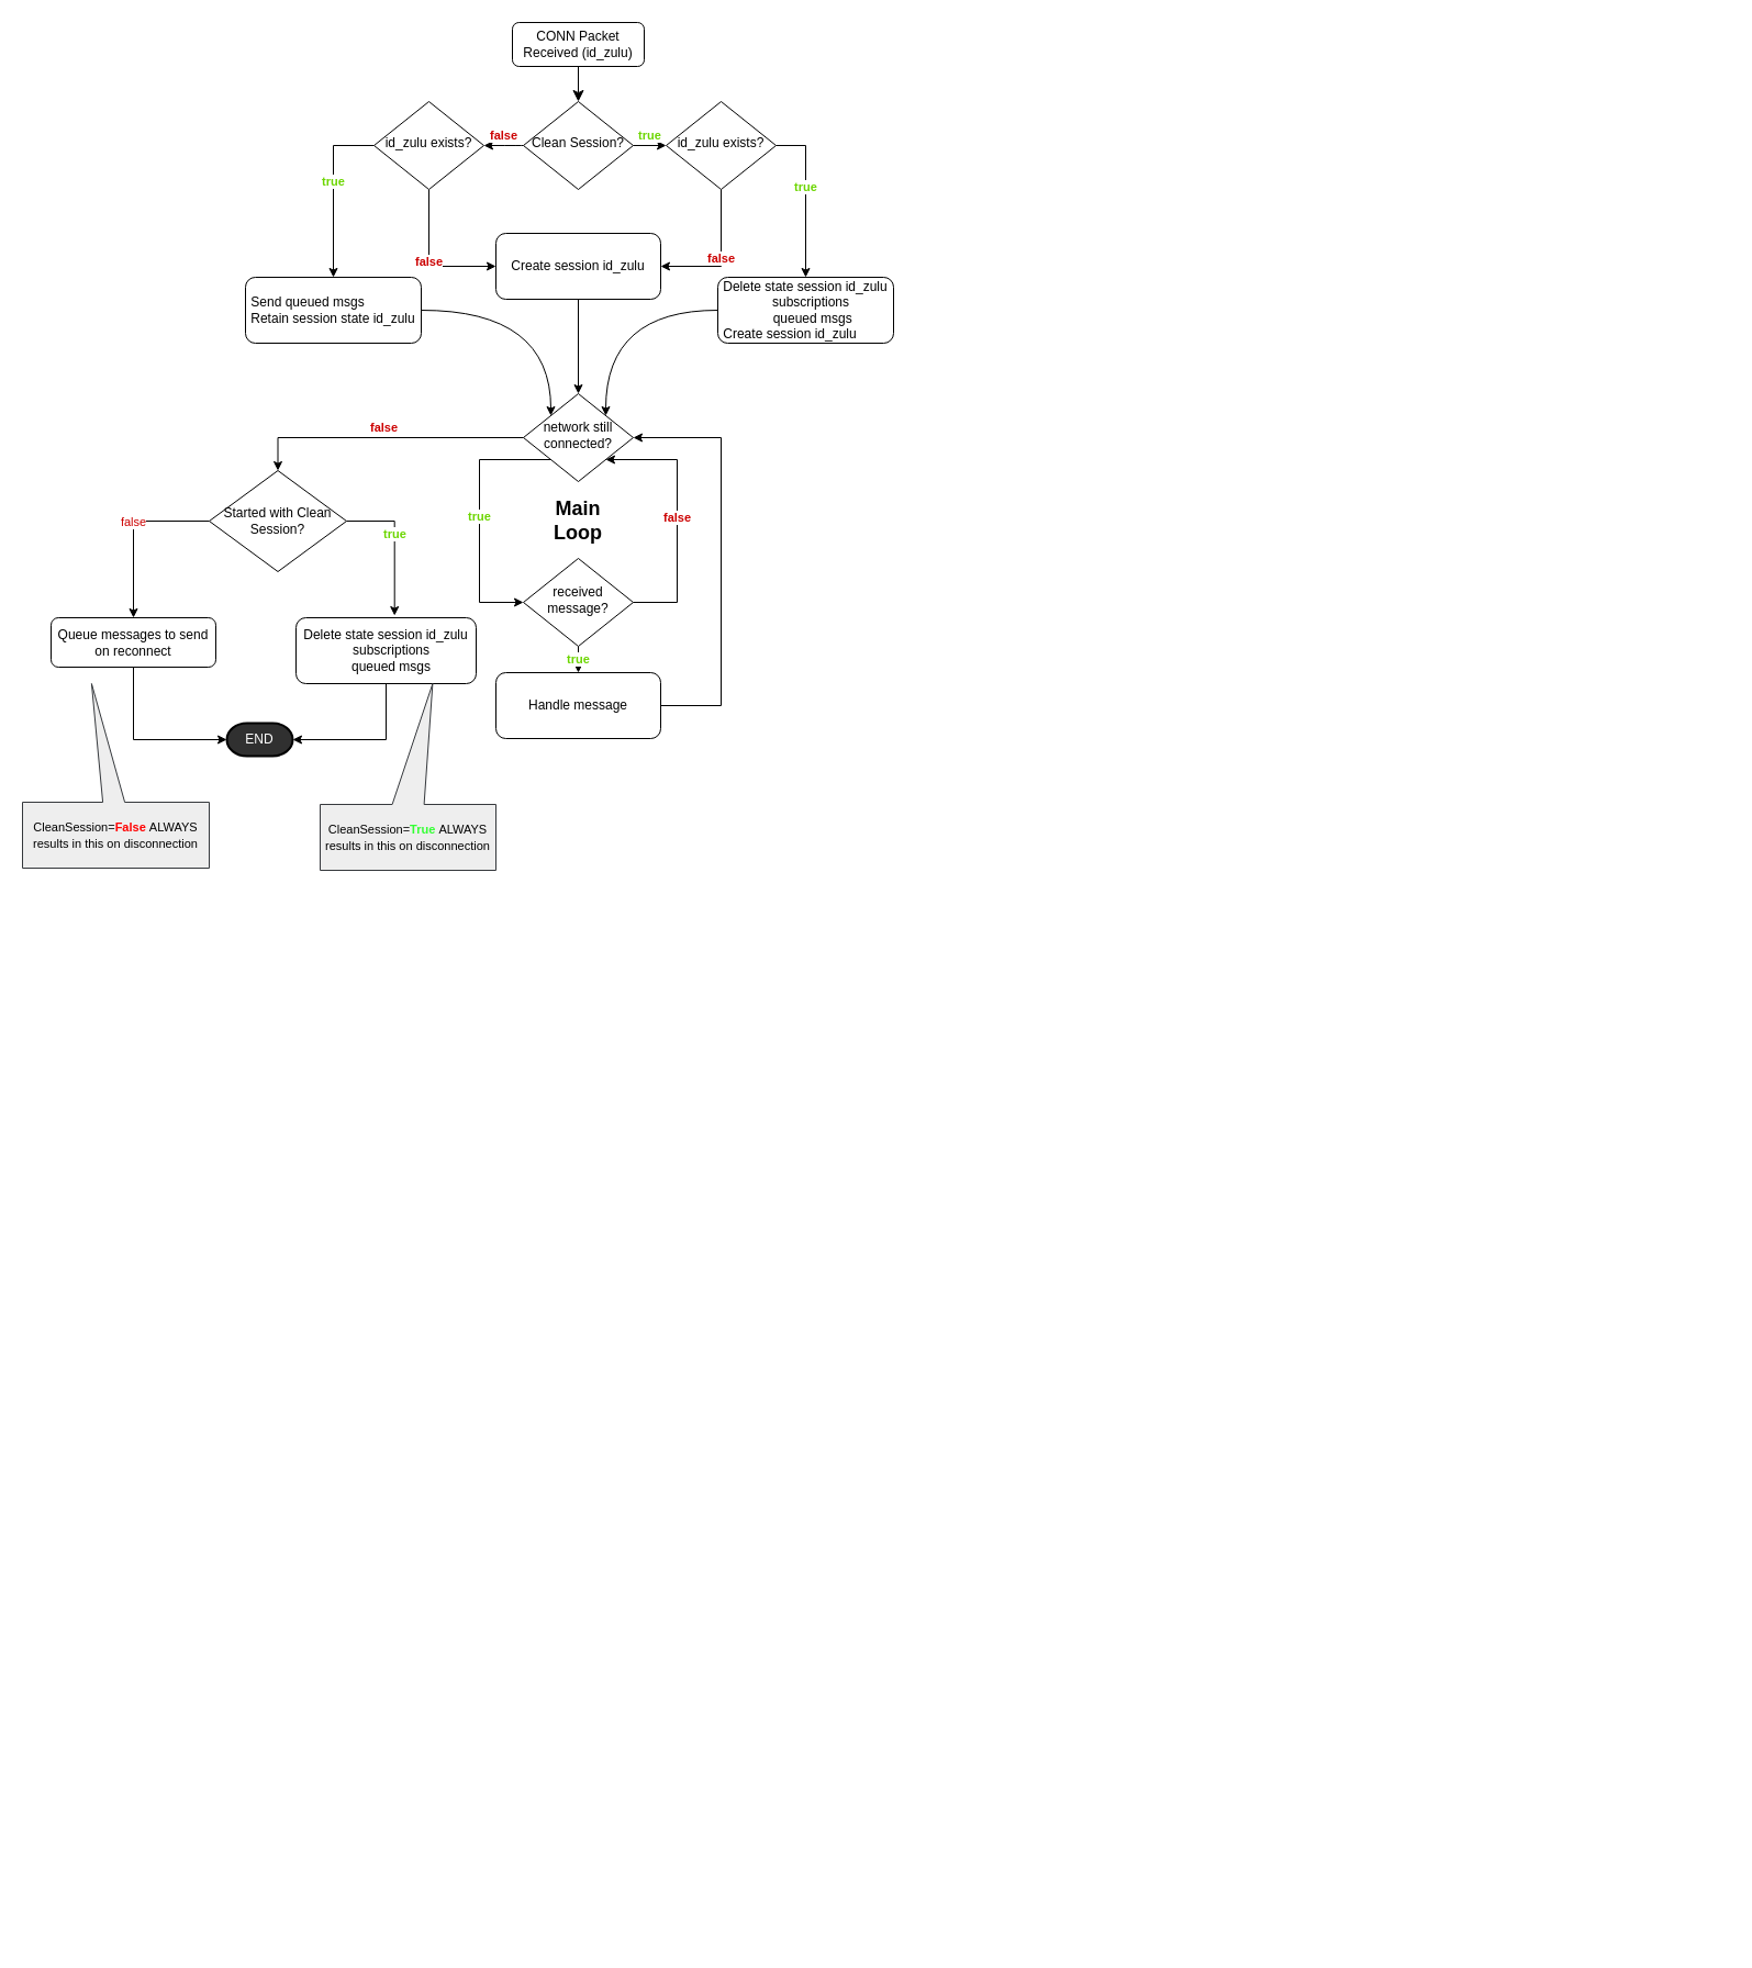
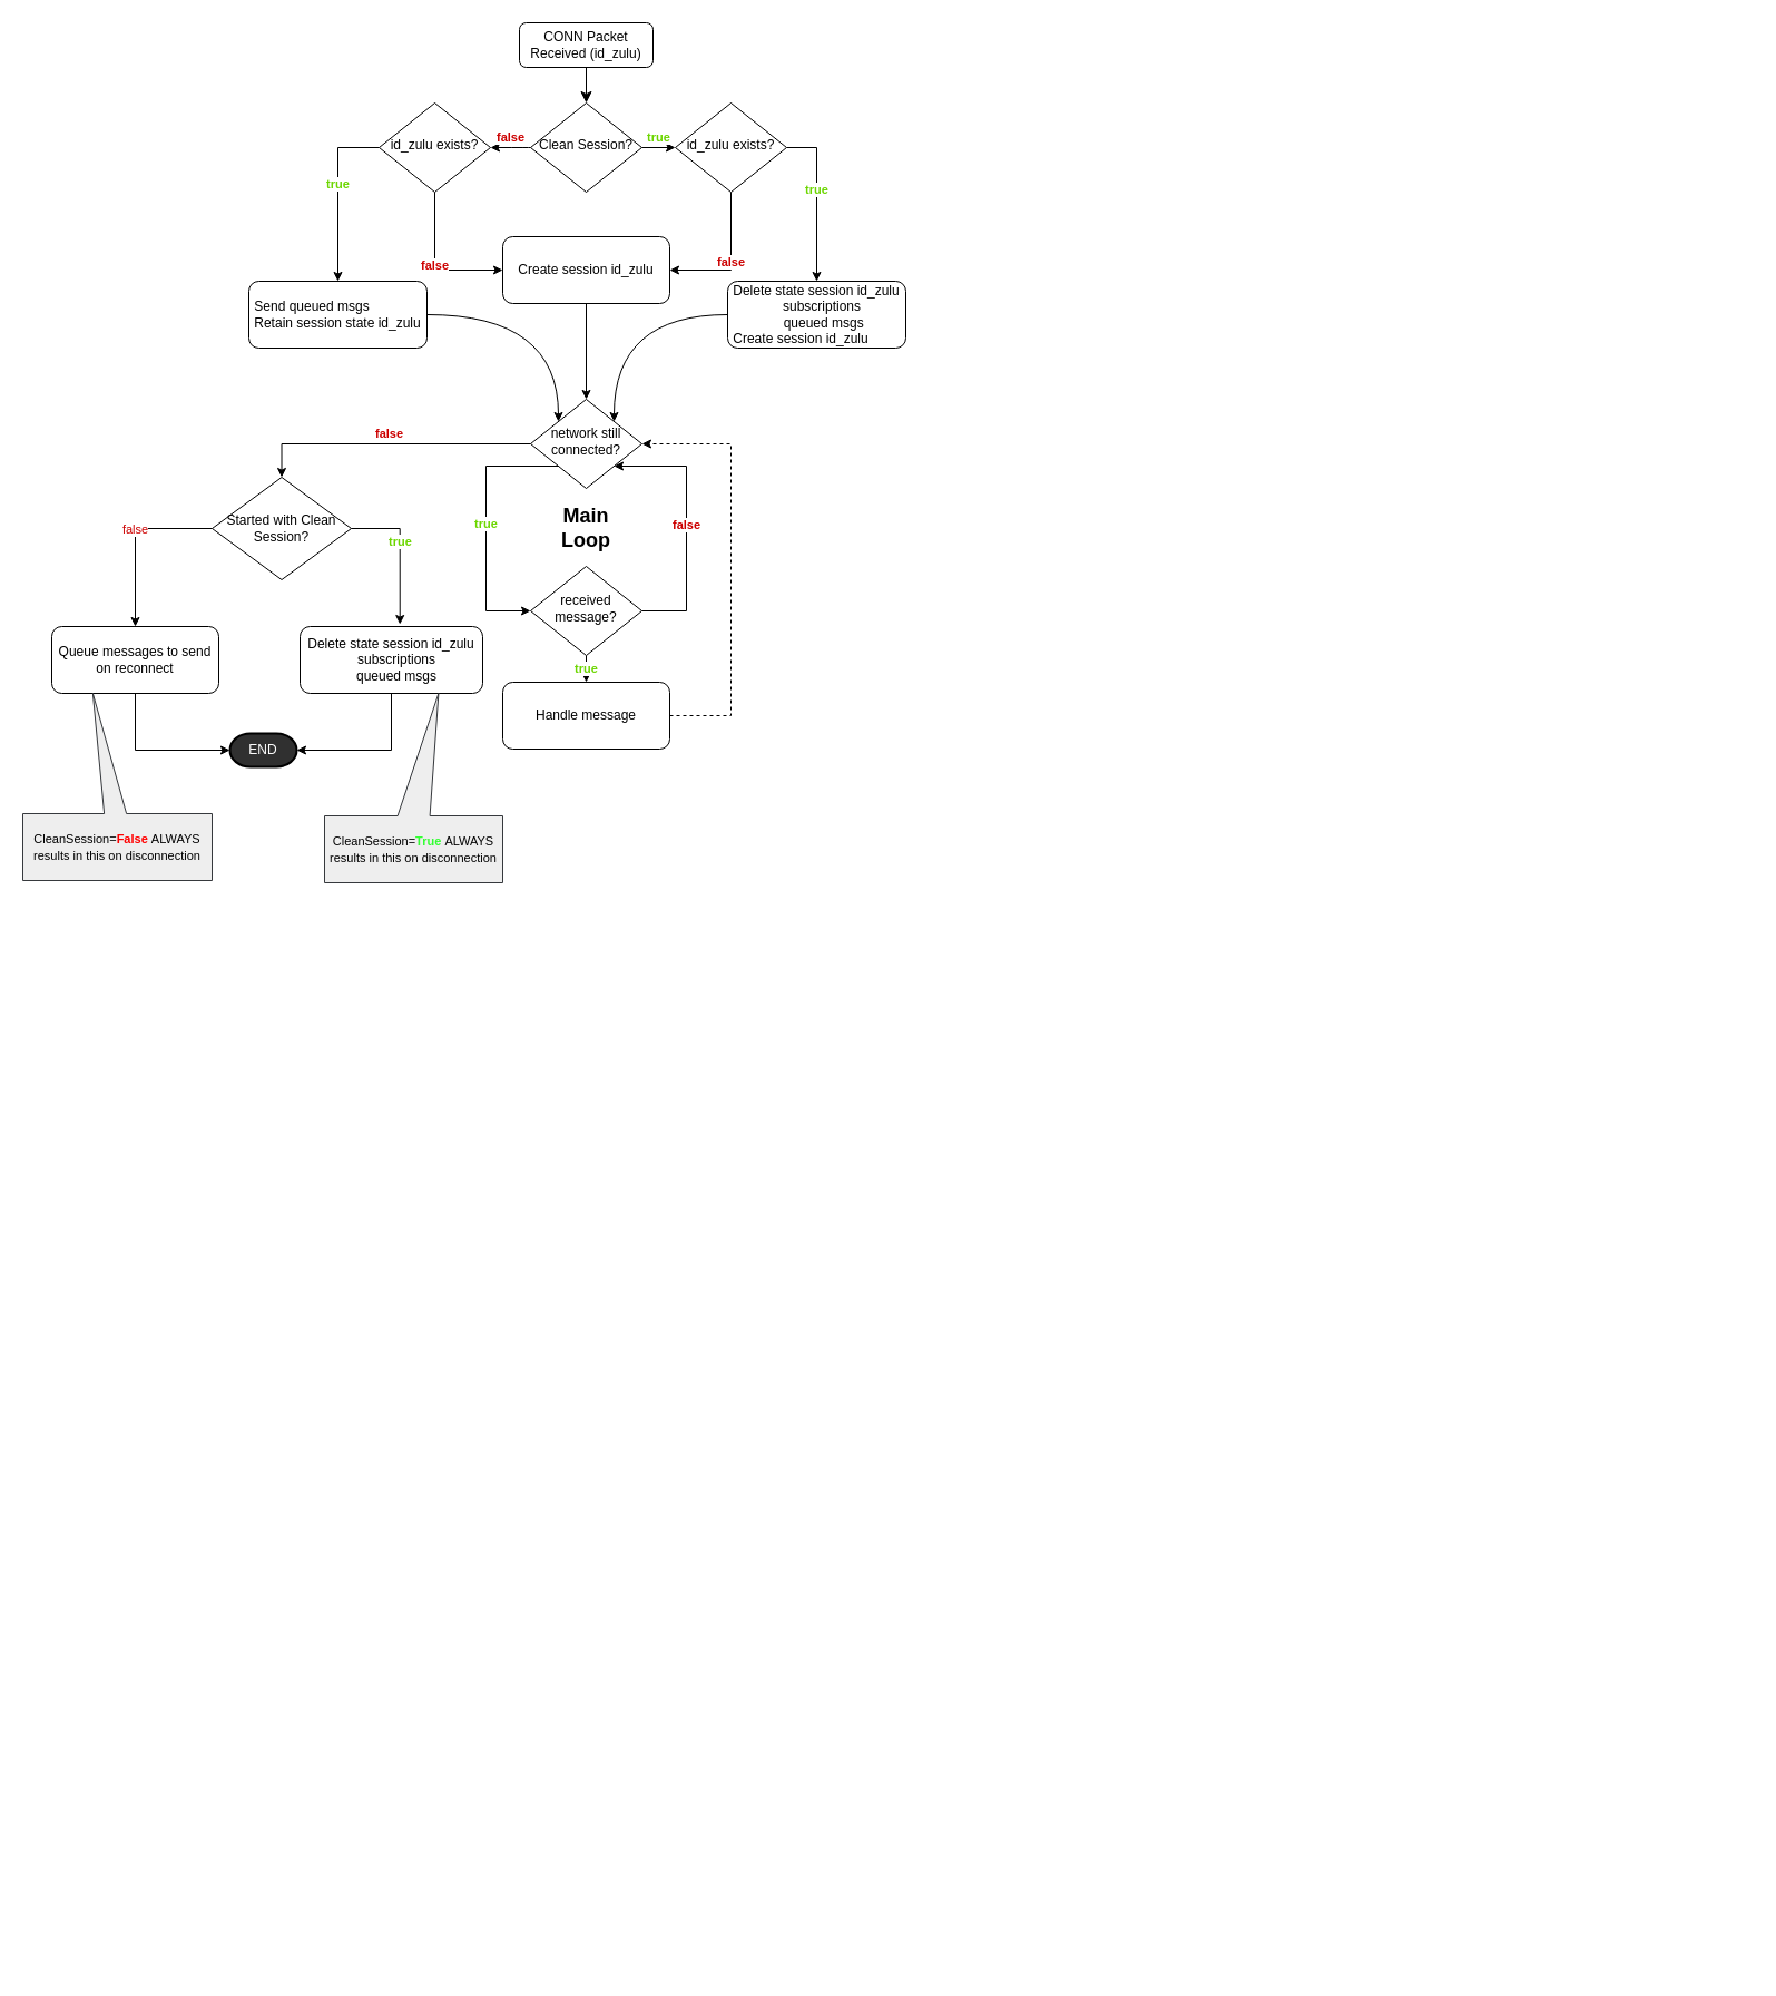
- <mxCell id="28" style="edgeStyle=orthogonalEdgeStyle;rounded=0;orthogonalLoop=1;jettySize=auto;html=1;entryX=1;entryY=0.5;entryDx=0;entryDy=0;exitX=1;exitY=0.5;exitDx=0;exitDy=0;" parent="1" source="29" target="24" edge="1"><mxGeometry relative="1" as="geometry"><Array as="points"><mxPoint x="656" y="642" /><mxPoint x="656" y="398" /></Array></mxGeometry></mxCell>
+ <mxCell id="28" style="edgeStyle=orthogonalEdgeStyle;rounded=0;orthogonalLoop=1;jettySize=auto;html=1;entryX=1;entryY=0.5;entryDx=0;entryDy=0;exitX=1;exitY=0.5;exitDx=0;exitDy=0;dashed=1;" parent="1" source="29" target="24" edge="1"><mxGeometry relative="1" as="geometry"><Array as="points"><mxPoint x="656" y="642" /><mxPoint x="656" y="398" /></Array></mxGeometry></mxCell>
- <mxCell id="32" value="&lt;div style=&quot;&quot;&gt;Queue messages to send on reconnect&lt;/div&gt;" style="rounded=1;whiteSpace=wrap;html=1;fontSize=12;glass=0;strokeWidth=1;shadow=0;align=center;" parent="1" vertex="1"><mxGeometry x="46" y="562" width="150" height="45" as="geometry" /></mxCell>
+ <mxCell id="32" value="&lt;div style=&quot;&quot;&gt;Queue messages to send on reconnect&lt;/div&gt;" style="rounded=1;whiteSpace=wrap;html=1;fontSize=12;glass=0;strokeWidth=1;shadow=0;align=center;" parent="1" vertex="1"><mxGeometry x="46" y="562" width="150" height="60" as="geometry" /></mxCell>
